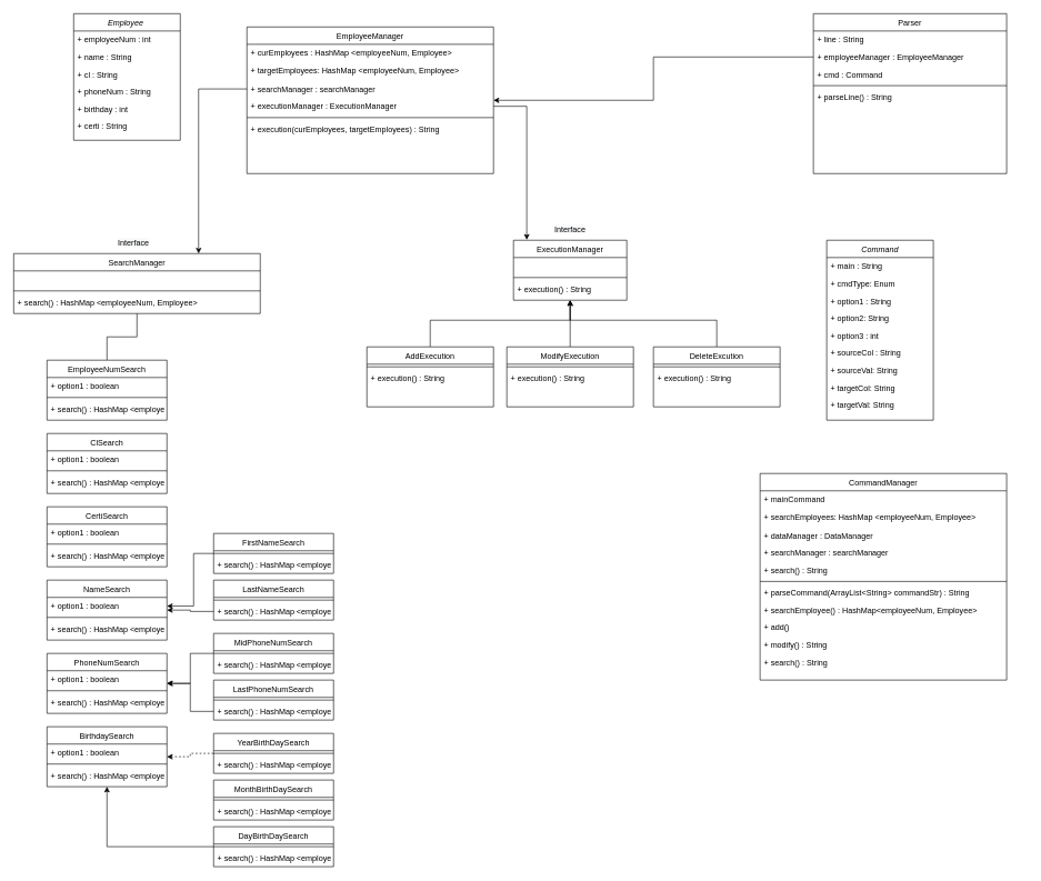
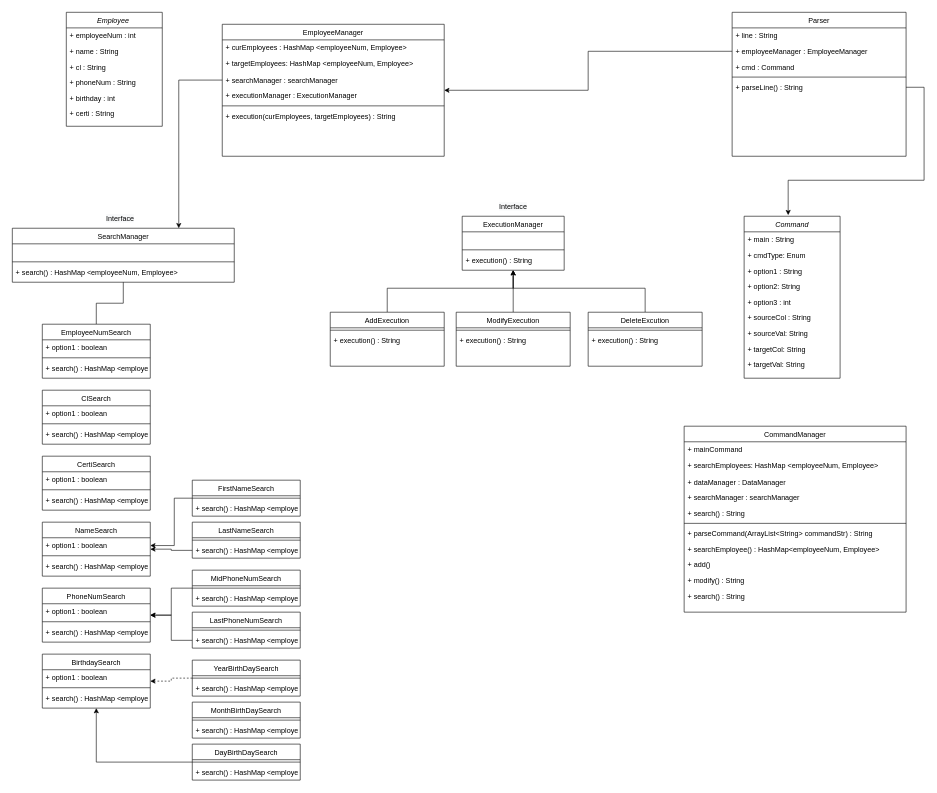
+ <mxCell id="118" style="edgeStyle=orthogonalEdgeStyle;rounded=0;orthogonalLoop=1;jettySize=auto;html=1;entryX=0.459;entryY=-0.007;entryDx=0;entryDy=0;entryPerimeter=0;" parent="1" source="43" target="28" edge="1"><mxGeometry relative="1" as="geometry"><Array as="points"><mxPoint x="1540" y="145" /><mxPoint x="1540" y="300" /><mxPoint x="1313" y="300" /></Array></mxGeometry></mxCell>
- <mxCell id="120" style="edgeStyle=orthogonalEdgeStyle;rounded=0;orthogonalLoop=1;jettySize=auto;html=1;entryX=0.117;entryY=-0.008;entryDx=0;entryDy=0;entryPerimeter=0;" parent="1" source="13" target="44" edge="1"><mxGeometry relative="1" as="geometry" /></mxCell>
